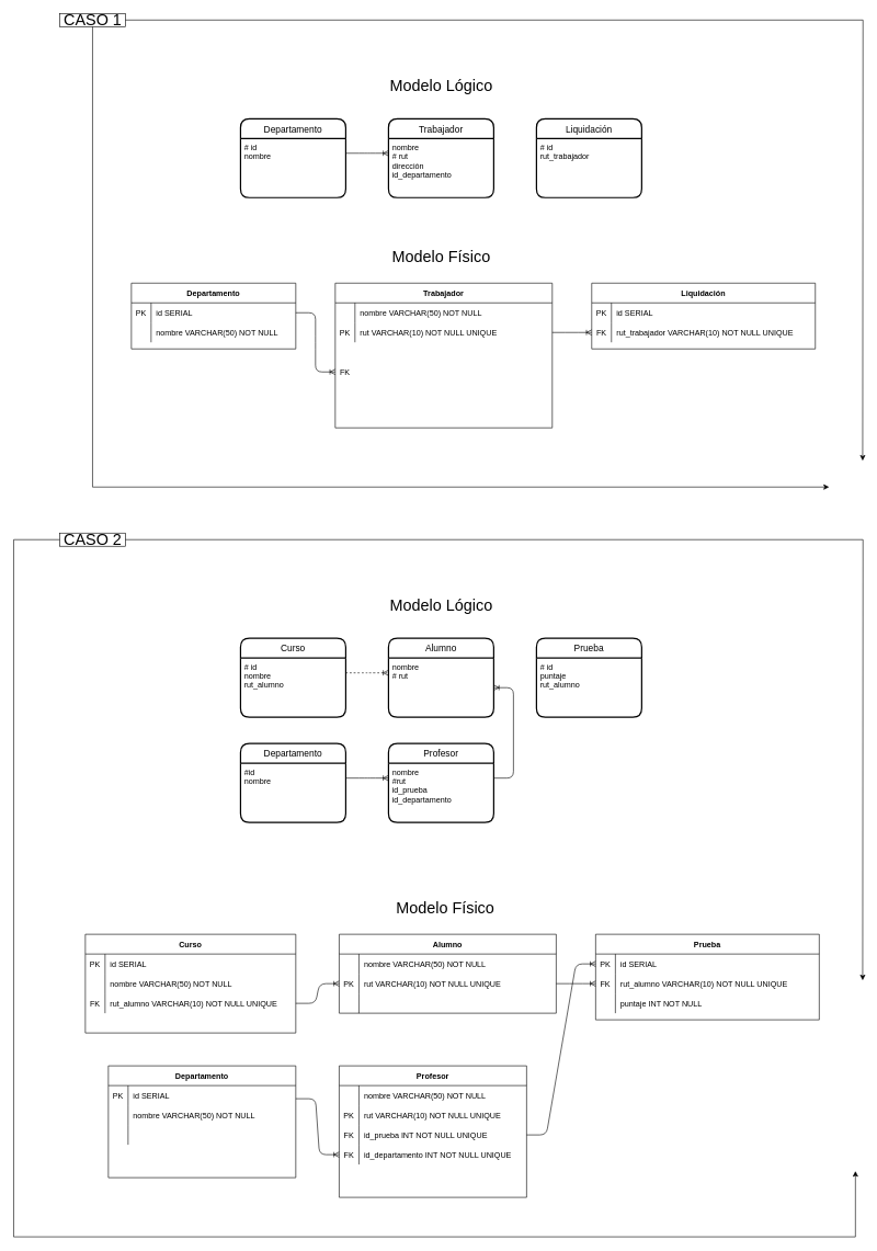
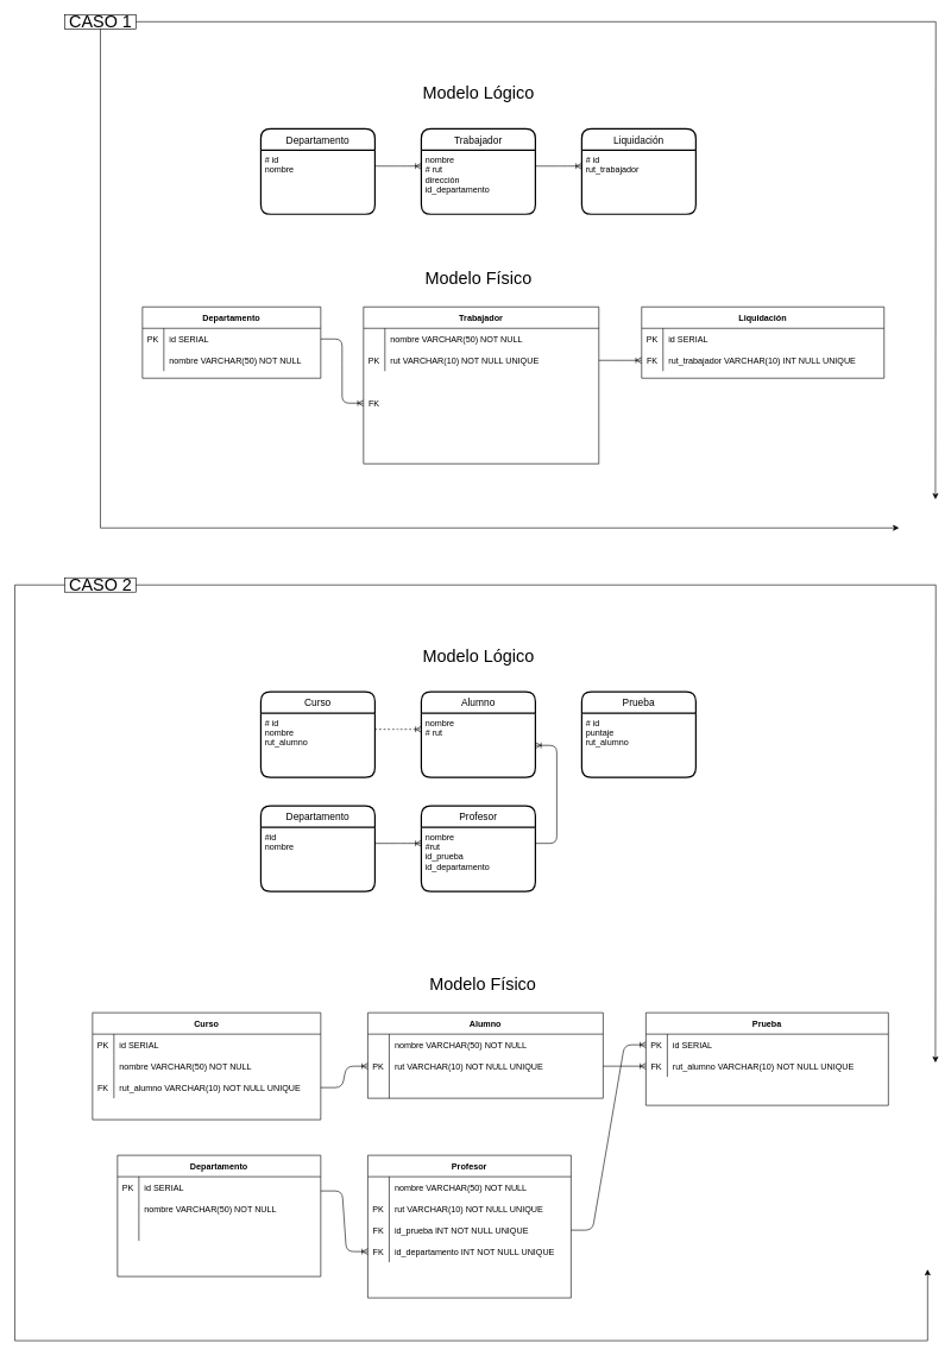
+ <mxCell id="4" value="" style="edgeStyle=entityRelationEdgeStyle;fontSize=12;html=1;endArrow=ERoneToMany;exitX=1;exitY=0.25;exitDx=0;exitDy=0;entryX=0;entryY=0.25;entryDx=0;entryDy=0;" edge="1" parent="1" source="12" target="14"><mxGeometry width="100" height="100" relative="1" as="geometry"><mxPoint x="515" y="250" as="sourcePoint" /><mxPoint x="615" y="150" as="targetPoint" /></mxGeometry></mxCell>
- <mxCell id="32" value="rut_trabajador VARCHAR(10) NOT NULL UNIQUE " style="shape=partialRectangle;overflow=hidden;connectable=0;fillColor=none;top=0;left=0;bottom=0;right=0;align=left;spacingLeft=6;" parent="30" vertex="1"><mxGeometry x="30" width="310" height="30" as="geometry" /></mxCell>
+ <mxCell id="32" value="rut_trabajador VARCHAR(10) INT NULL UNIQUE " style="shape=partialRectangle;overflow=hidden;connectable=0;fillColor=none;top=0;left=0;bottom=0;right=0;align=left;spacingLeft=6;" parent="30" vertex="1"><mxGeometry x="30" width="310" height="30" as="geometry" /></mxCell>
- <mxCell id="76" value="puntaje INT NOT NULL" style="shape=partialRectangle;overflow=hidden;connectable=0;fillColor=none;top=0;left=0;bottom=0;right=0;align=left;spacingLeft=6;" vertex="1" parent="74"><mxGeometry x="30" width="310" height="30" as="geometry" /></mxCell>
